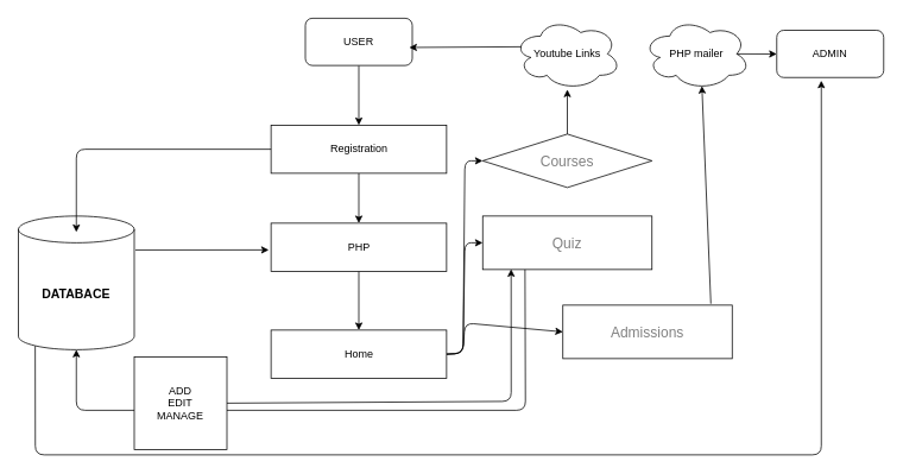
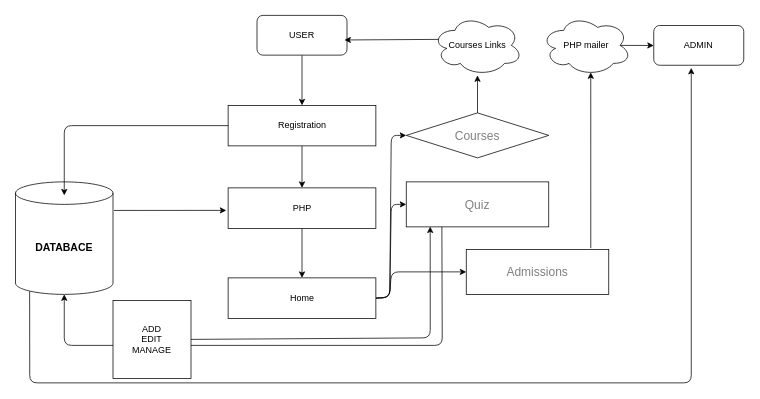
- <mxCell id="18" value="Youtube Links" style="ellipse;shape=cloud;whiteSpace=wrap;html=1;" parent="1" vertex="1"><mxGeometry x="576" y="20" width="120" height="80" as="geometry" /></mxCell>
+ <mxCell id="18" value="Courses Links" style="ellipse;shape=cloud;whiteSpace=wrap;html=1;" parent="1" vertex="1"><mxGeometry x="576" y="20" width="120" height="80" as="geometry" /></mxCell>
- <mxCell id="25" value="&lt;ul class=&quot;navbar-list&quot; style=&quot;margin: 0px; padding: 0px; box-sizing: border-box; display: flex; gap: 50px; color: rgb(128, 128, 128); font-family: Poppins, sans-serif; font-size: 16px; text-align: start;&quot;&gt;&lt;li class=&quot;navbar-item&quot; style=&quot;margin: 0px; padding-top: 0px; padding-bottom: 0px; box-sizing: border-box; list-style: none; border-block-end: none;&quot;&gt;Admissions&lt;/li&gt;&lt;/ul&gt;" style="rounded=0;whiteSpace=wrap;html=1;" parent="1" vertex="1"><mxGeometry x="631" y="342" width="190" height="60" as="geometry" /></mxCell>
+ <mxCell id="25" value="&lt;ul class=&quot;navbar-list&quot; style=&quot;margin: 0px; padding: 0px; box-sizing: border-box; display: flex; gap: 50px; color: rgb(128, 128, 128); font-family: Poppins, sans-serif; font-size: 16px; text-align: start;&quot;&gt;&lt;li class=&quot;navbar-item&quot; style=&quot;margin: 0px; padding-top: 0px; padding-bottom: 0px; box-sizing: border-box; list-style: none; border-block-end: none;&quot;&gt;Admissions&lt;/li&gt;&lt;/ul&gt;" style="rounded=0;whiteSpace=wrap;html=1;" parent="1" vertex="1"><mxGeometry x="621" y="332" width="190" height="60" as="geometry" /></mxCell>
